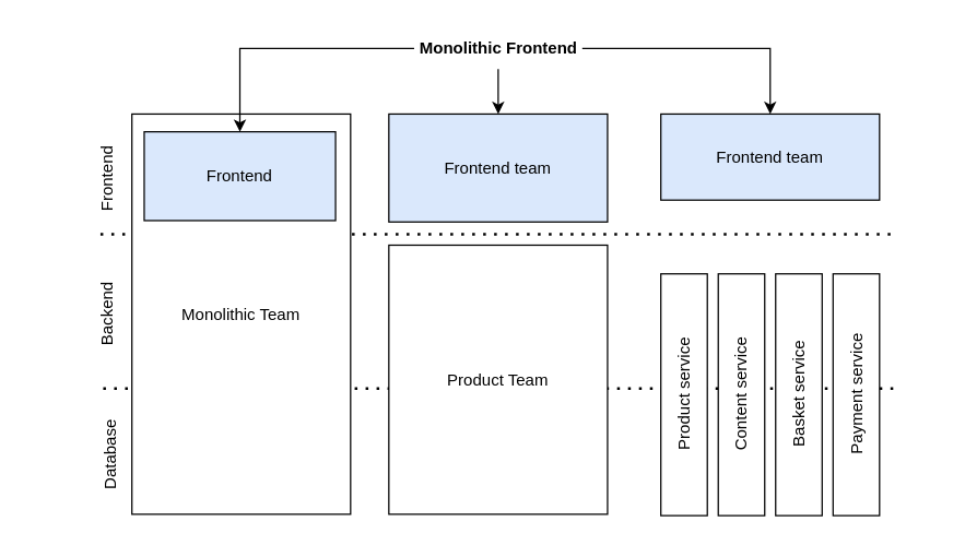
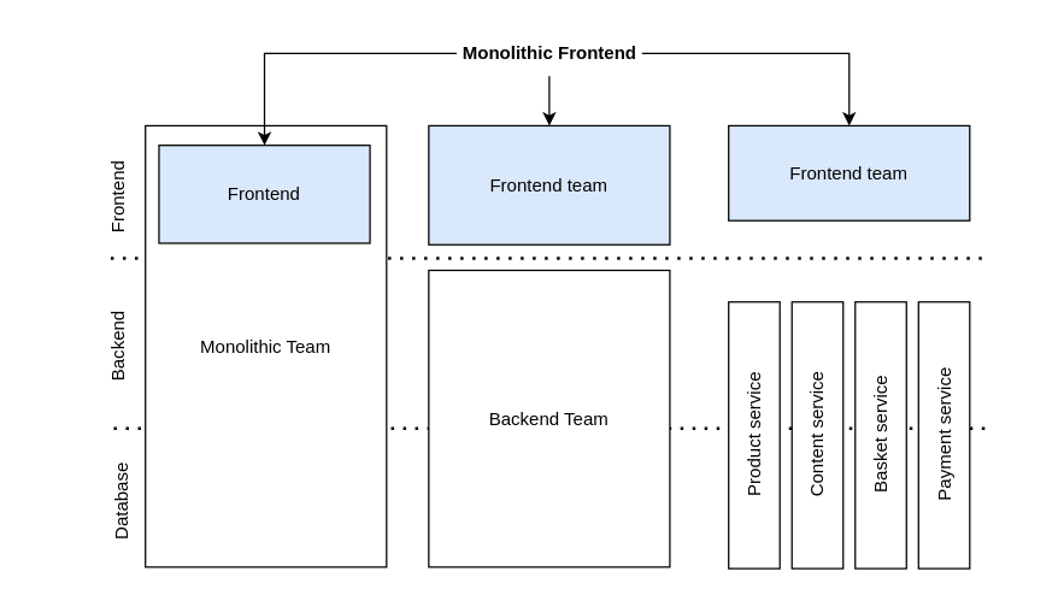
- <mxCell id="6" value="Product Team" style="rounded=0;whiteSpace=wrap;html=1;" vertex="1" parent="1"><mxGeometry x="284" y="179" width="160" height="197" as="geometry" /></mxCell>
+ <mxCell id="6" value="Backend Team" style="rounded=0;whiteSpace=wrap;html=1;" vertex="1" parent="1"><mxGeometry x="284" y="179" width="160" height="197" as="geometry" /></mxCell>
